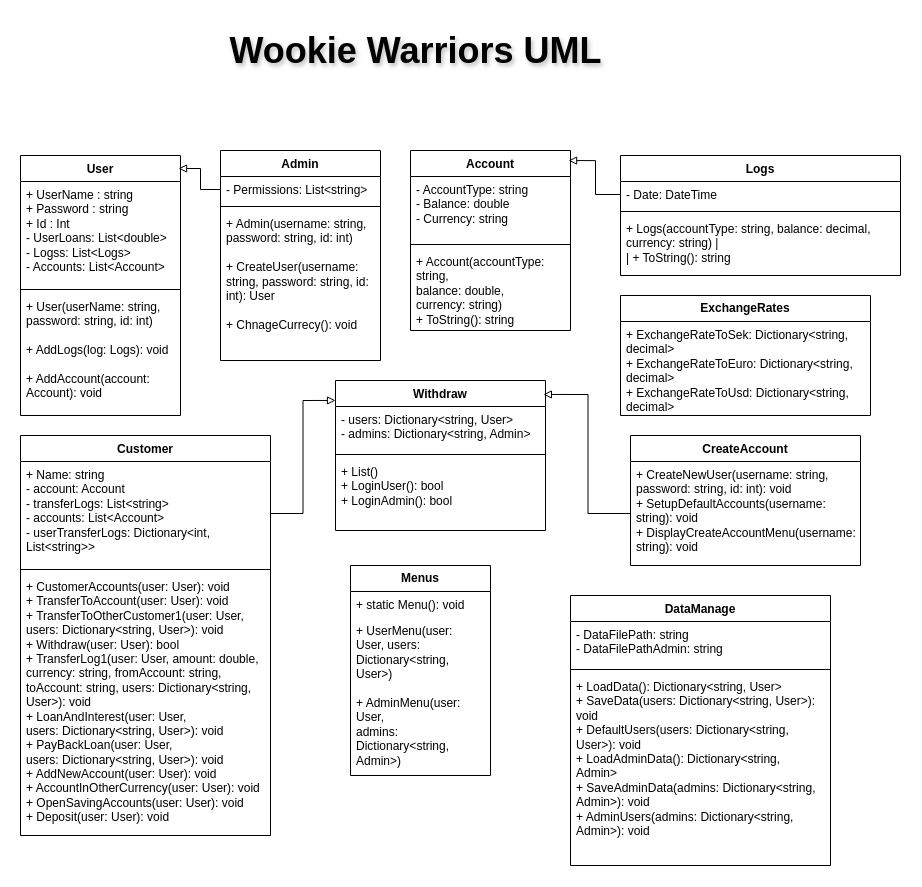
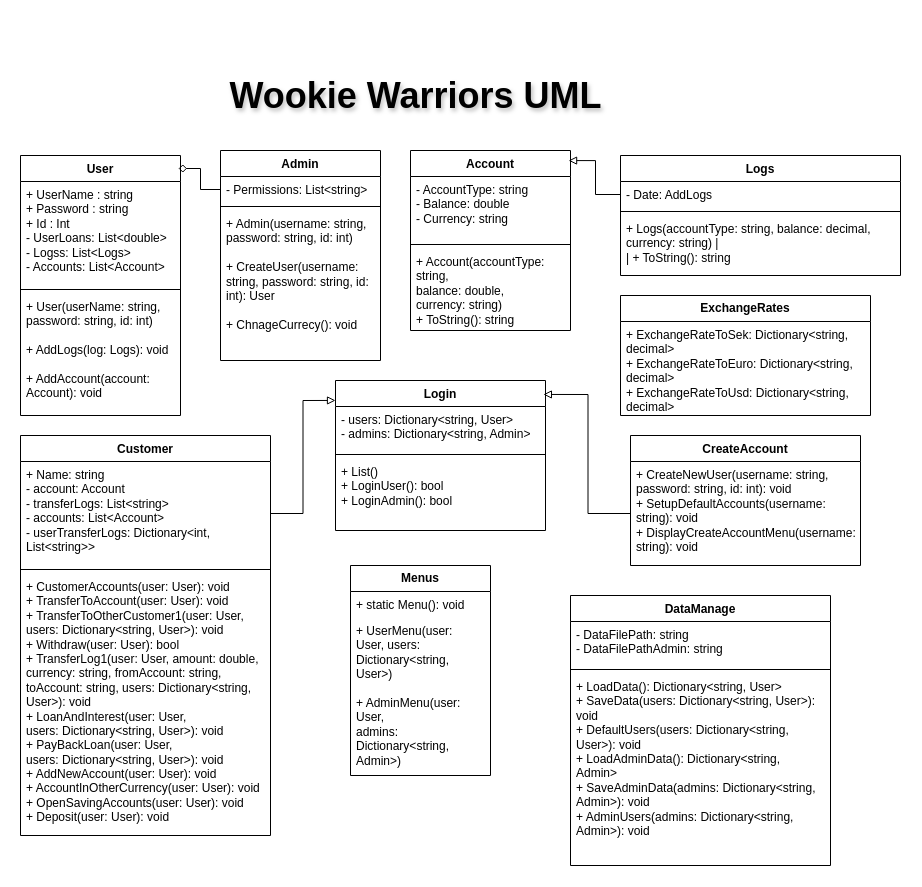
- <mxCell id="41" value="Wookie Warriors UML&amp;nbsp;" style="text;html=1;align=center;verticalAlign=middle;resizable=0;points=[];autosize=1;strokeColor=none;fillColor=none;shadow=1;fontStyle=1;fontSize=36;textShadow=1;labelBorderColor=none;" vertex="1" parent="1"><mxGeometry x="230" y="20" width="380" height="60" as="geometry" /></mxCell>
+ <mxCell id="41" value="Wookie Warriors UML&amp;nbsp;" style="text;html=1;align=center;verticalAlign=middle;resizable=0;points=[];autosize=1;strokeColor=none;fillColor=none;shadow=1;fontStyle=1;fontSize=36;textShadow=1;labelBorderColor=none;" vertex="1" parent="1"><mxGeometry x="230" y="65" width="380" height="60" as="geometry" /></mxCell>
- <mxCell id="39" style="edgeStyle=orthogonalEdgeStyle;rounded=0;orthogonalLoop=1;jettySize=auto;html=1;exitX=0;exitY=0.5;exitDx=0;exitDy=0;entryX=0.988;entryY=0.05;entryDx=0;entryDy=0;entryPerimeter=0;endArrow=block;endFill=0;" edge="1" parent="1" source="7" target="2"><mxGeometry relative="1" as="geometry" /></mxCell>
+ <mxCell id="39" style="edgeStyle=orthogonalEdgeStyle;rounded=0;orthogonalLoop=1;jettySize=auto;html=1;exitX=0;exitY=0.5;exitDx=0;exitDy=0;entryX=0.988;entryY=0.05;entryDx=0;entryDy=0;entryPerimeter=0;endArrow=diamond;endFill=0;" edge="1" parent="1" source="7" target="2"><mxGeometry relative="1" as="geometry" /></mxCell>
- <mxCell id="35" value="- Date: DateTime" style="text;strokeColor=none;fillColor=none;align=left;verticalAlign=top;spacingLeft=4;spacingRight=4;overflow=hidden;rotatable=0;points=[[0,0.5],[1,0.5]];portConstraint=eastwest;whiteSpace=wrap;html=1;" vertex="1" parent="34"><mxGeometry y="26" width="280" height="26" as="geometry" /></mxCell>
+ <mxCell id="35" value="- Date: AddLogs" style="text;strokeColor=none;fillColor=none;align=left;verticalAlign=top;spacingLeft=4;spacingRight=4;overflow=hidden;rotatable=0;points=[[0,0.5],[1,0.5]];portConstraint=eastwest;whiteSpace=wrap;html=1;" vertex="1" parent="34"><mxGeometry y="26" width="280" height="26" as="geometry" /></mxCell>
- <mxCell id="14" value="Withdraw" style="swimlane;fontStyle=1;align=center;verticalAlign=top;childLayout=stackLayout;horizontal=1;startSize=26;horizontalStack=0;resizeParent=1;resizeParentMax=0;resizeLast=0;collapsible=1;marginBottom=0;whiteSpace=wrap;html=1;" vertex="1" parent="1"><mxGeometry x="335" y="380" width="210" height="150" as="geometry" /></mxCell>
+ <mxCell id="14" value="Login" style="swimlane;fontStyle=1;align=center;verticalAlign=top;childLayout=stackLayout;horizontal=1;startSize=26;horizontalStack=0;resizeParent=1;resizeParentMax=0;resizeLast=0;collapsible=1;marginBottom=0;whiteSpace=wrap;html=1;" vertex="1" parent="1"><mxGeometry x="335" y="380" width="210" height="150" as="geometry" /></mxCell>
